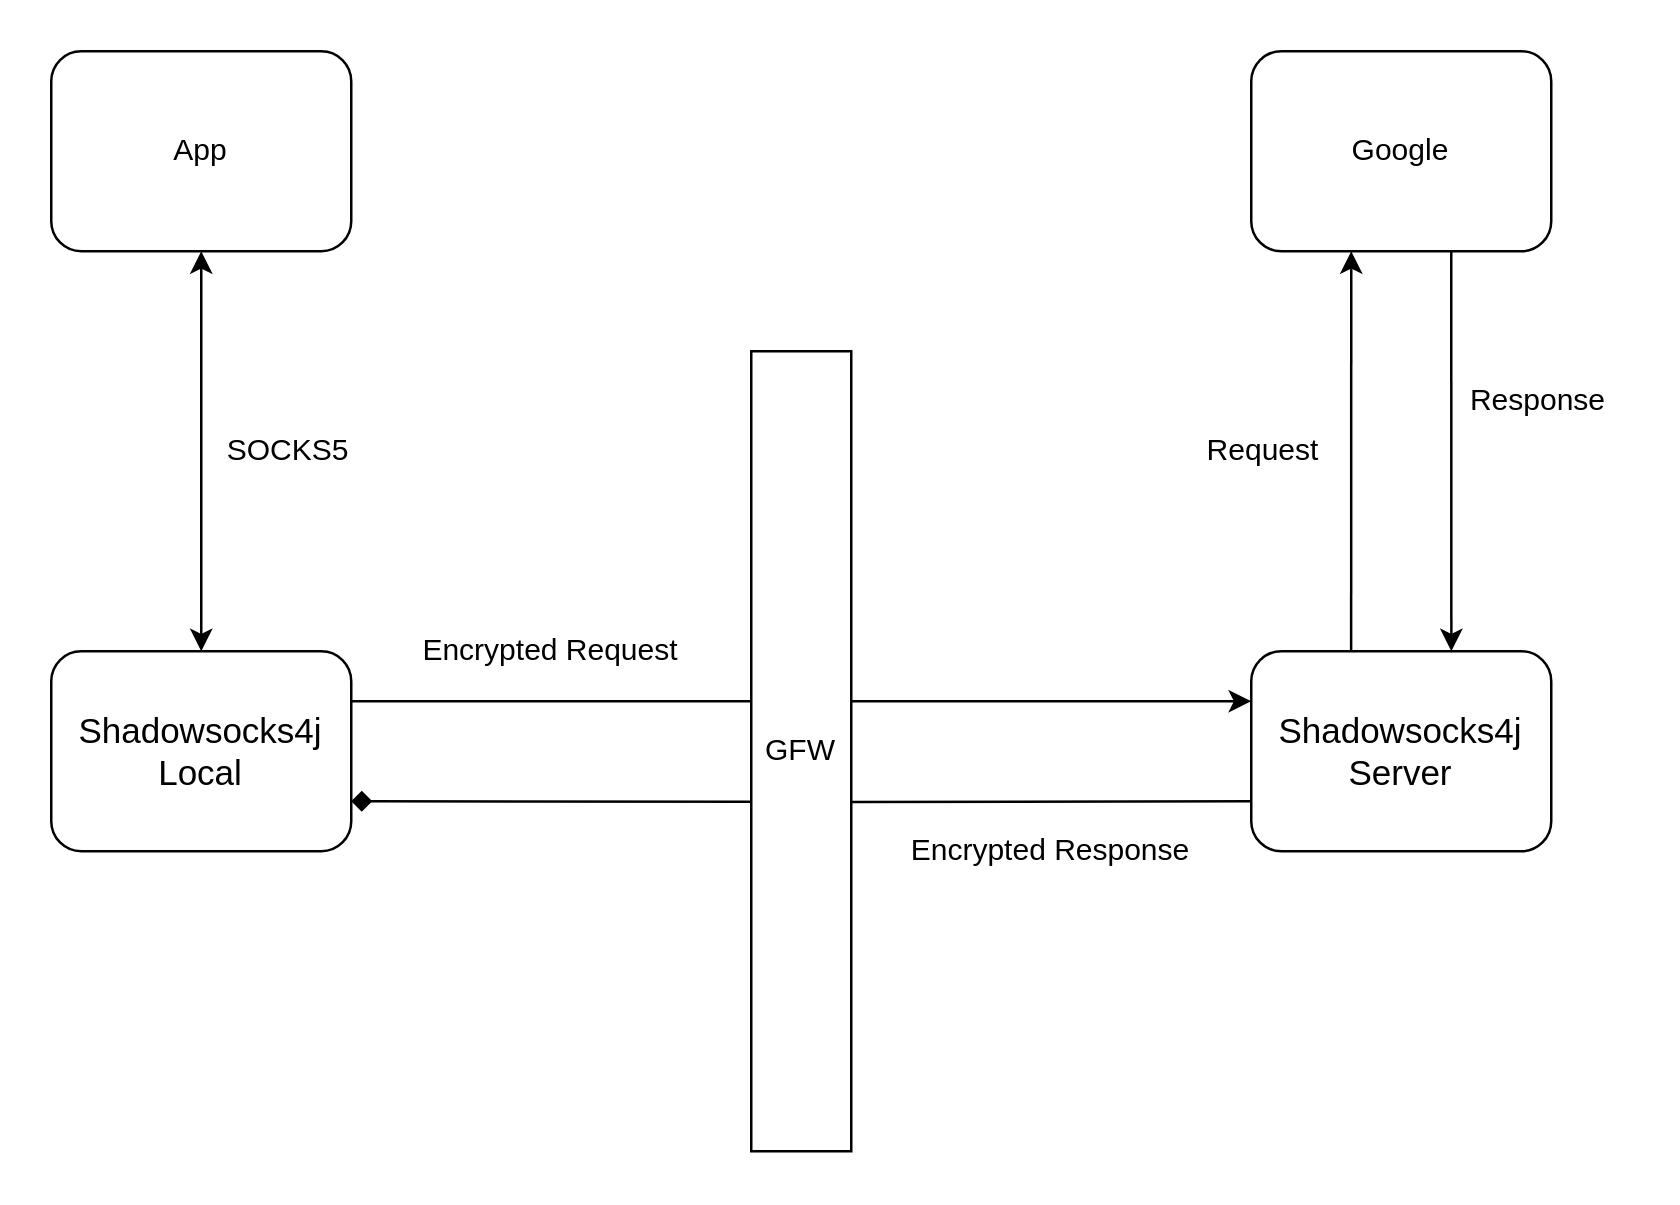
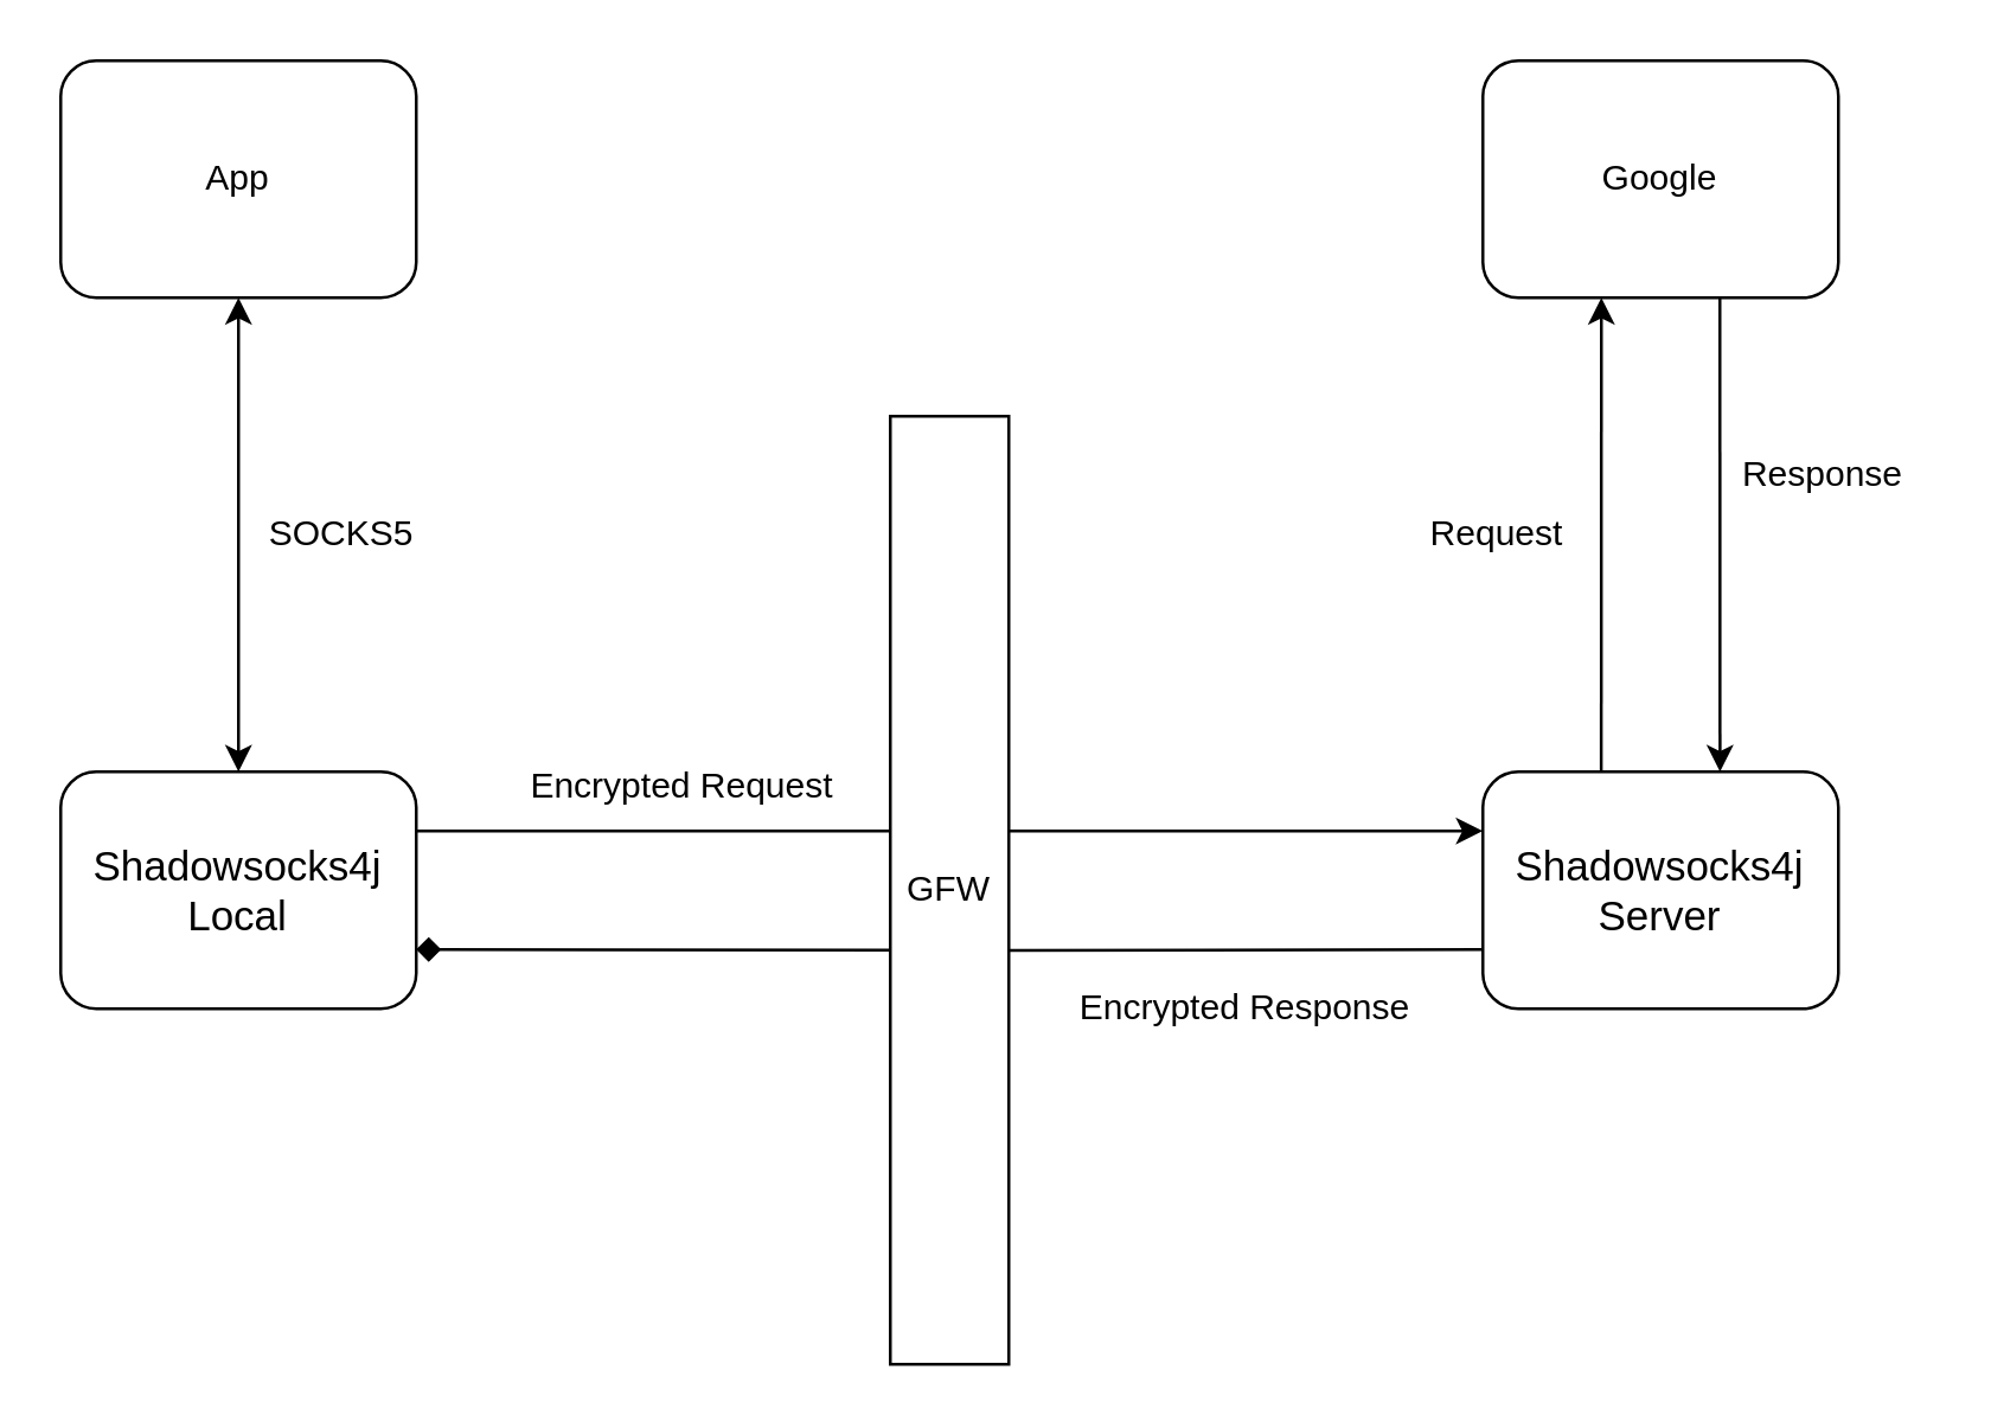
- <mxCell id="13" value="Encrypted Request" style="text;html=1;strokeColor=none;fillColor=none;align=center;verticalAlign=middle;whiteSpace=wrap;rounded=0;" parent="1" vertex="1"><mxGeometry x="160" y="240" width="120" height="40" as="geometry" /></mxCell>
+ <mxCell id="13" value="Encrypted Request" style="text;html=1;strokeColor=none;fillColor=none;align=center;verticalAlign=middle;whiteSpace=wrap;rounded=0;" parent="1" vertex="1"><mxGeometry x="170" y="245" width="120" height="40" as="geometry" /></mxCell>
